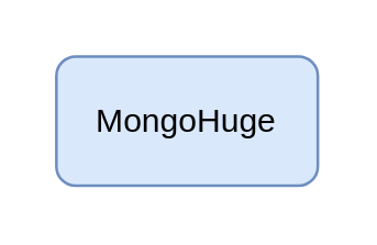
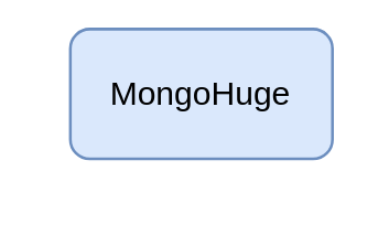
- <mxCell id="2" value="MongoHuge" style="text;html=1;align=center;verticalAlign=middle;whiteSpace=wrap;rounded=1;strokeColor=#6c8ebf;fillColor=#dae8fc;" parent="1" vertex="1"><mxGeometry x="20" y="20" width="95" height="47" as="geometry" /></mxCell>
+ <mxCell id="2" value="MongoHuge" style="text;html=1;align=center;verticalAlign=middle;whiteSpace=wrap;rounded=1;strokeColor=#6c8ebf;fillColor=#dae8fc;" parent="1" vertex="1"><mxGeometry x="25" y="10" width="95" height="47" as="geometry" /></mxCell>
